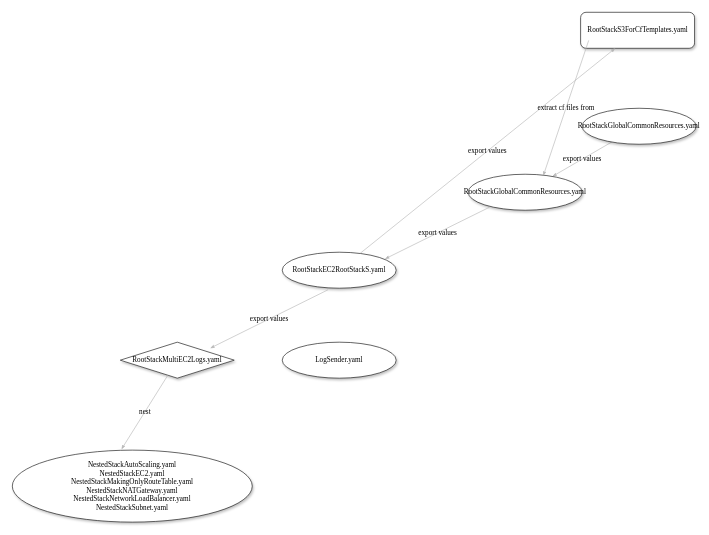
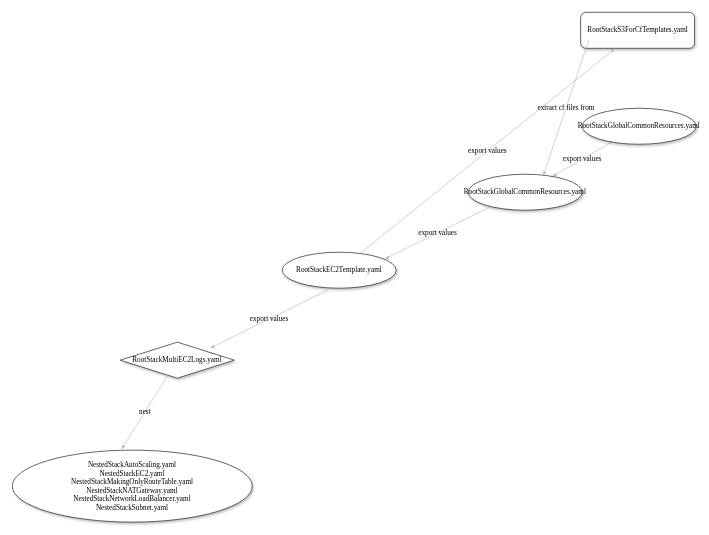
- <mxCell id="6" value="RootStackEC2RootStackS.yaml" style="ellipse;whiteSpace=wrap;html=1;rounded=0;shadow=1;comic=0;labelBackgroundColor=none;strokeColor=#000000;strokeWidth=1;fillColor=#FFFFFF;fontFamily=Verdana;fontSize=12;fontColor=#000000;align=center;" parent="1" vertex="1"><mxGeometry x="470" y="420" width="190" height="60" as="geometry" /></mxCell>
+ <mxCell id="6" value="RootStackEC2Template.yaml" style="ellipse;whiteSpace=wrap;html=1;rounded=0;shadow=1;comic=0;labelBackgroundColor=none;strokeColor=#000000;strokeWidth=1;fillColor=#FFFFFF;fontFamily=Verdana;fontSize=12;fontColor=#000000;align=center;" parent="1" vertex="1"><mxGeometry x="470" y="420" width="190" height="60" as="geometry" /></mxCell>
- <mxCell id="9" value="LogSender.yaml" style="ellipse;whiteSpace=wrap;html=1;rounded=0;shadow=1;comic=0;labelBackgroundColor=none;strokeColor=#000000;strokeWidth=1;fillColor=#FFFFFF;fontFamily=Verdana;fontSize=12;fontColor=#000000;align=center;" parent="1" vertex="1"><mxGeometry x="470" y="570" width="190" height="60" as="geometry" /></mxCell>
